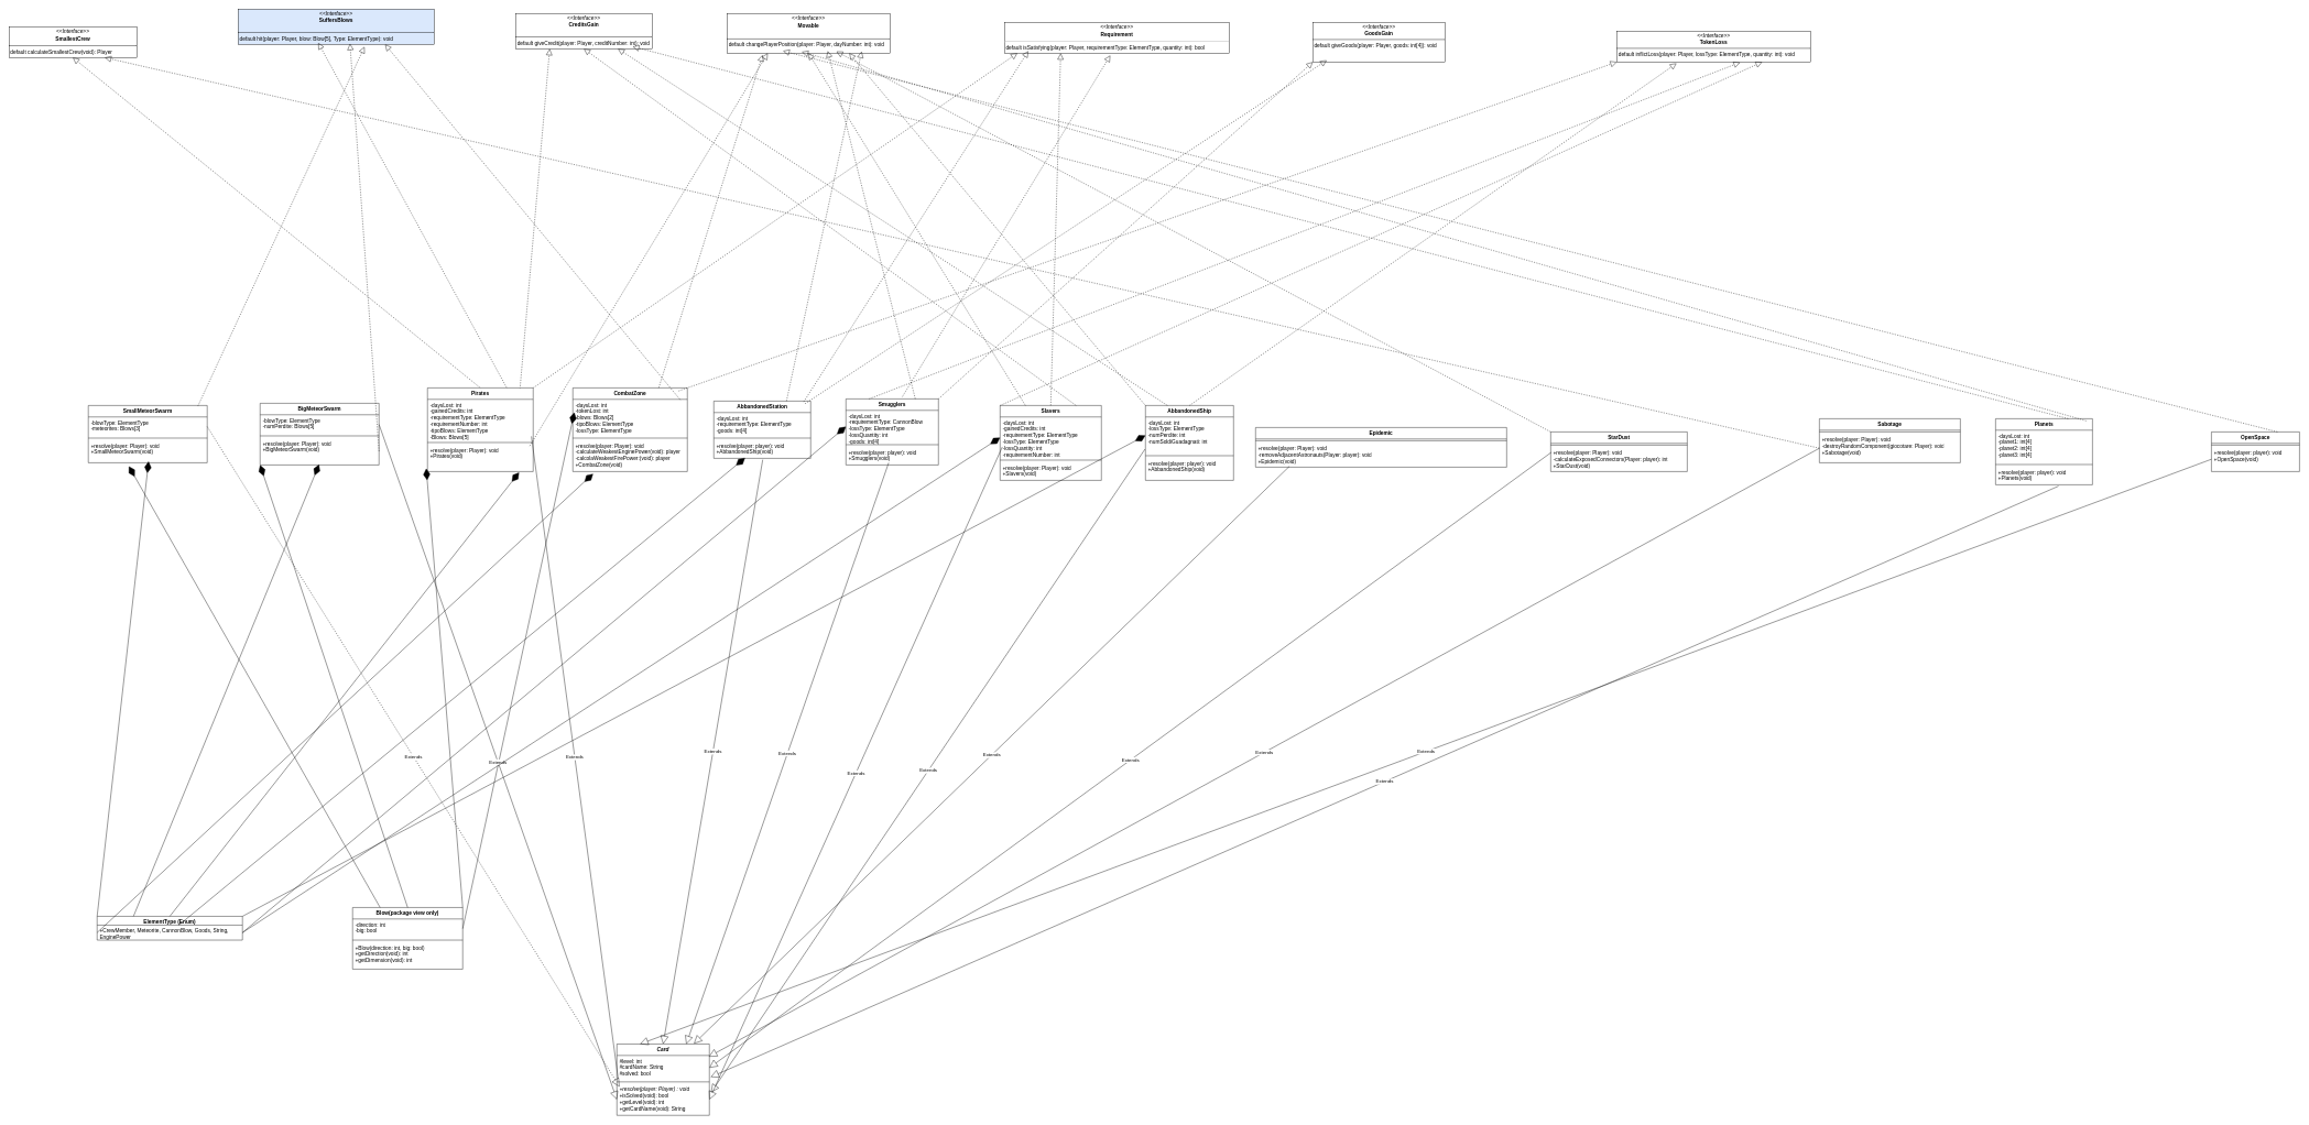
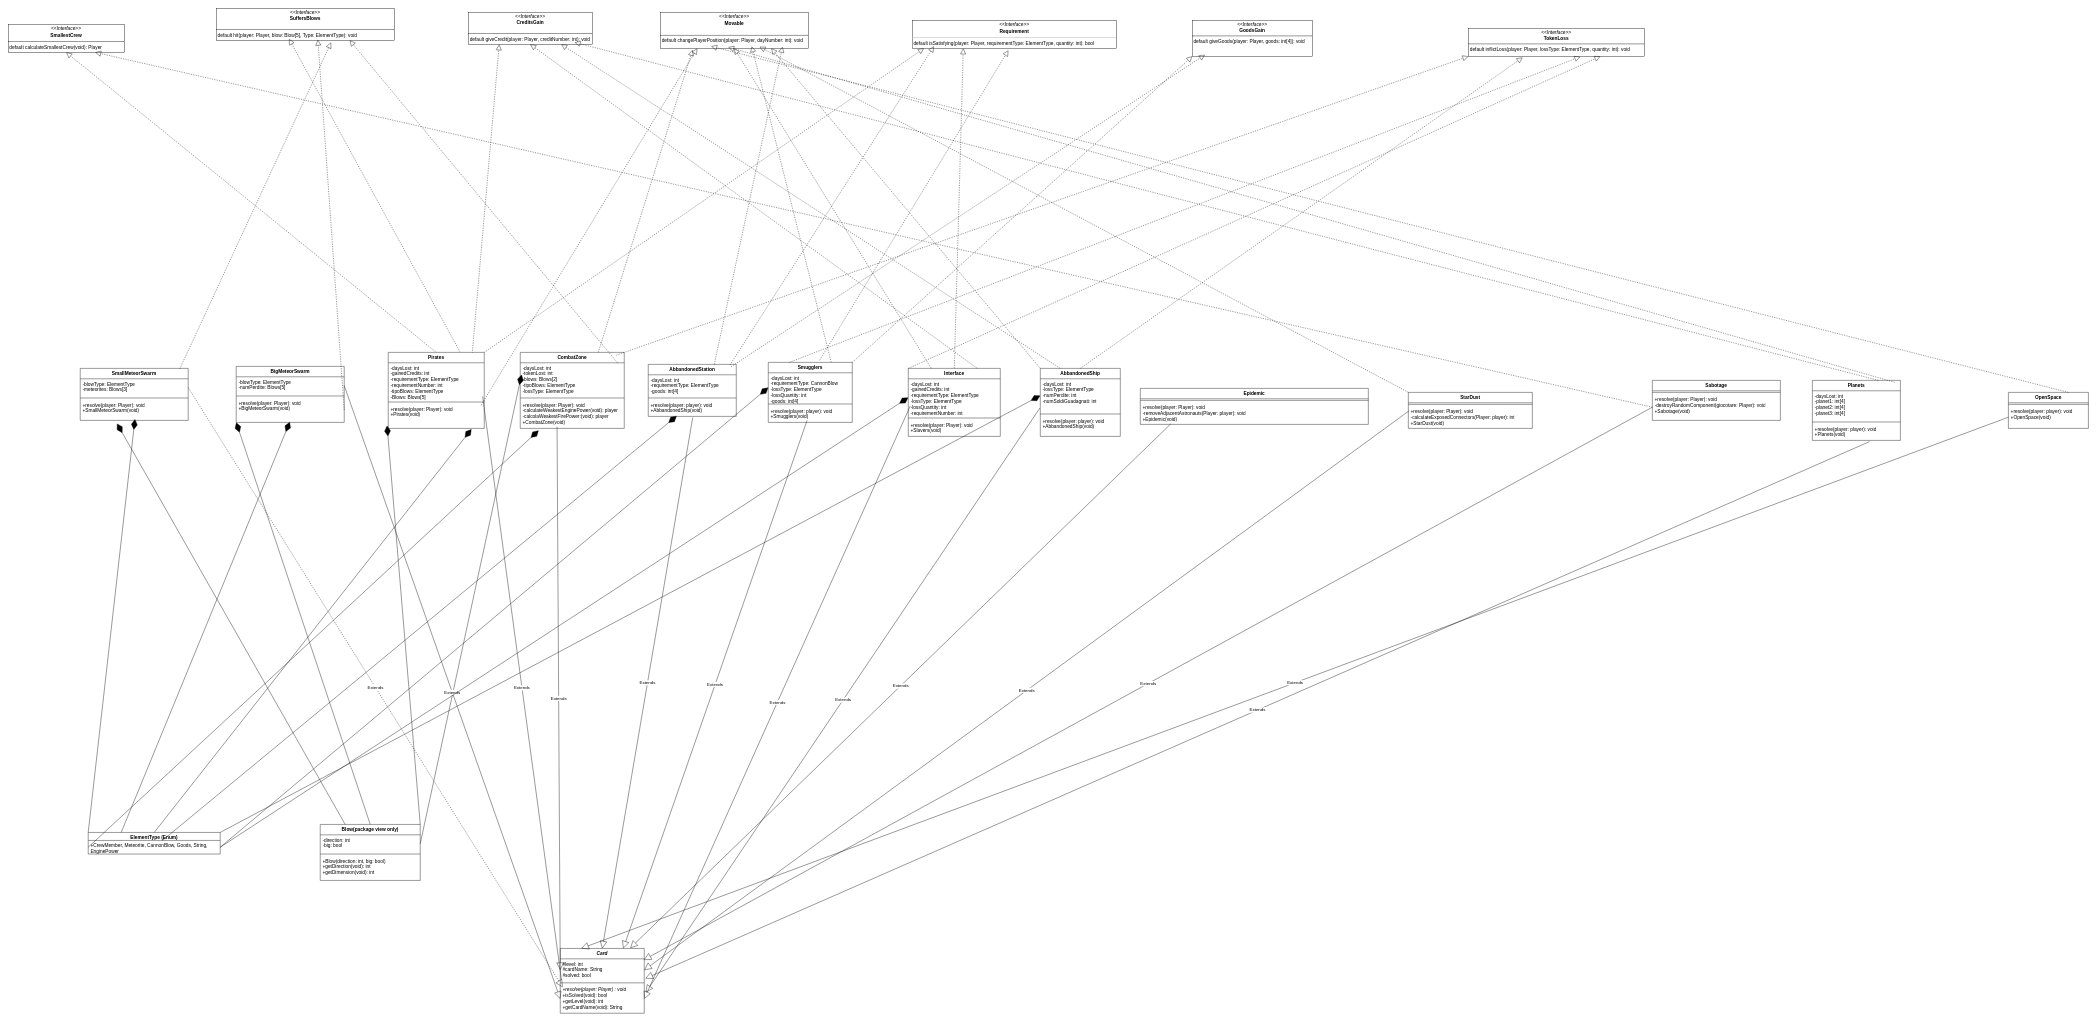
- <mxCell id="6" value="&lt;p style=&quot;margin:0px;margin-top:4px;text-align:center;&quot;&gt;&lt;i&gt;&amp;lt;&amp;lt;Interface&amp;gt;&amp;gt;&lt;/i&gt;&lt;br&gt;&lt;b&gt;SuffersBlows&lt;/b&gt;&lt;/p&gt;&lt;br&gt;&lt;hr size=&quot;1&quot; style=&quot;border-style:solid;&quot;&gt;&lt;p style=&quot;margin:0px;margin-left:4px;&quot;&gt;default hit(player: Player, blow: Blow[5], Type: ElementType): void&lt;/p&gt;" style="verticalAlign=top;align=left;overflow=fill;html=1;whiteSpace=wrap;fillColor=#dae8fc;" parent="1" vertex="1"><mxGeometry x="540" y="20" width="445" height="80" as="geometry" /></mxCell>
+ <mxCell id="6" value="&lt;p style=&quot;margin:0px;margin-top:4px;text-align:center;&quot;&gt;&lt;i&gt;&amp;lt;&amp;lt;Interface&amp;gt;&amp;gt;&lt;/i&gt;&lt;br&gt;&lt;b&gt;SuffersBlows&lt;/b&gt;&lt;/p&gt;&lt;br&gt;&lt;hr size=&quot;1&quot; style=&quot;border-style:solid;&quot;&gt;&lt;p style=&quot;margin:0px;margin-left:4px;&quot;&gt;default hit(player: Player, blow: Blow[5], Type: ElementType): void&lt;/p&gt;" style="verticalAlign=top;align=left;overflow=fill;html=1;whiteSpace=wrap;" parent="1" vertex="1"><mxGeometry x="540" y="20" width="445" height="80" as="geometry" /></mxCell>
- <mxCell id="47" value="Slavers" style="swimlane;fontStyle=1;align=center;verticalAlign=top;childLayout=stackLayout;horizontal=1;startSize=26;horizontalStack=0;resizeParent=1;resizeParentMax=0;resizeLast=0;collapsible=1;marginBottom=0;whiteSpace=wrap;html=1;" parent="1" vertex="1"><mxGeometry x="2270" y="920" width="230" height="170" as="geometry" /></mxCell>
+ <mxCell id="47" value="Interface" style="swimlane;fontStyle=1;align=center;verticalAlign=top;childLayout=stackLayout;horizontal=1;startSize=26;horizontalStack=0;resizeParent=1;resizeParentMax=0;resizeLast=0;collapsible=1;marginBottom=0;whiteSpace=wrap;html=1;" parent="1" vertex="1"><mxGeometry x="2270" y="920" width="230" height="170" as="geometry" /></mxCell>
+ <mxCell id="70" value="Extends" style="endArrow=block;endSize=16;endFill=0;html=1;rounded=0;entryX=0;entryY=0.5;entryDx=0;entryDy=0;exitX=0.354;exitY=0.944;exitDx=0;exitDy=0;exitPerimeter=0;" parent="1" source="39" target="10" edge="1"><mxGeometry width="160" relative="1" as="geometry"><mxPoint x="1120" y="690" as="sourcePoint" /><mxPoint x="1280" y="690" as="targetPoint" /></mxGeometry></mxCell>
